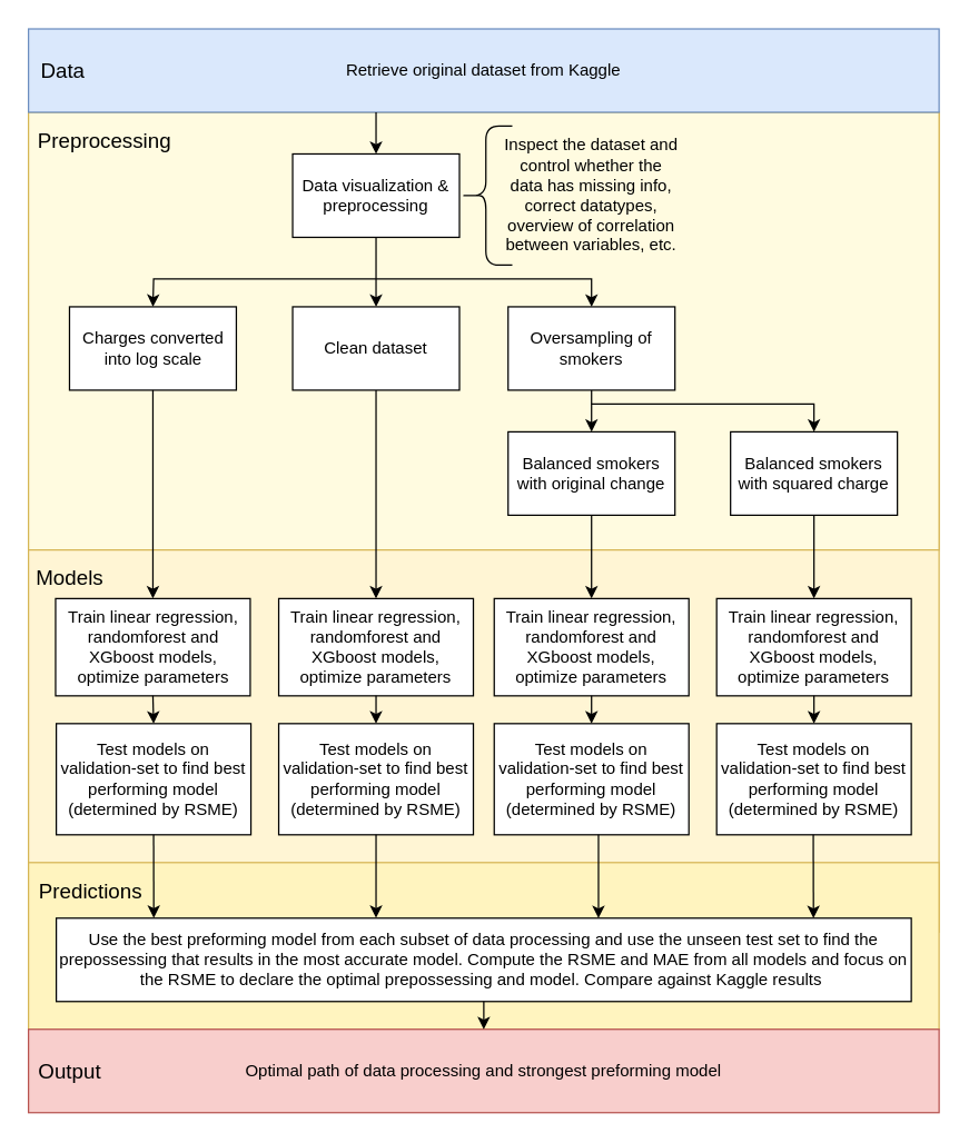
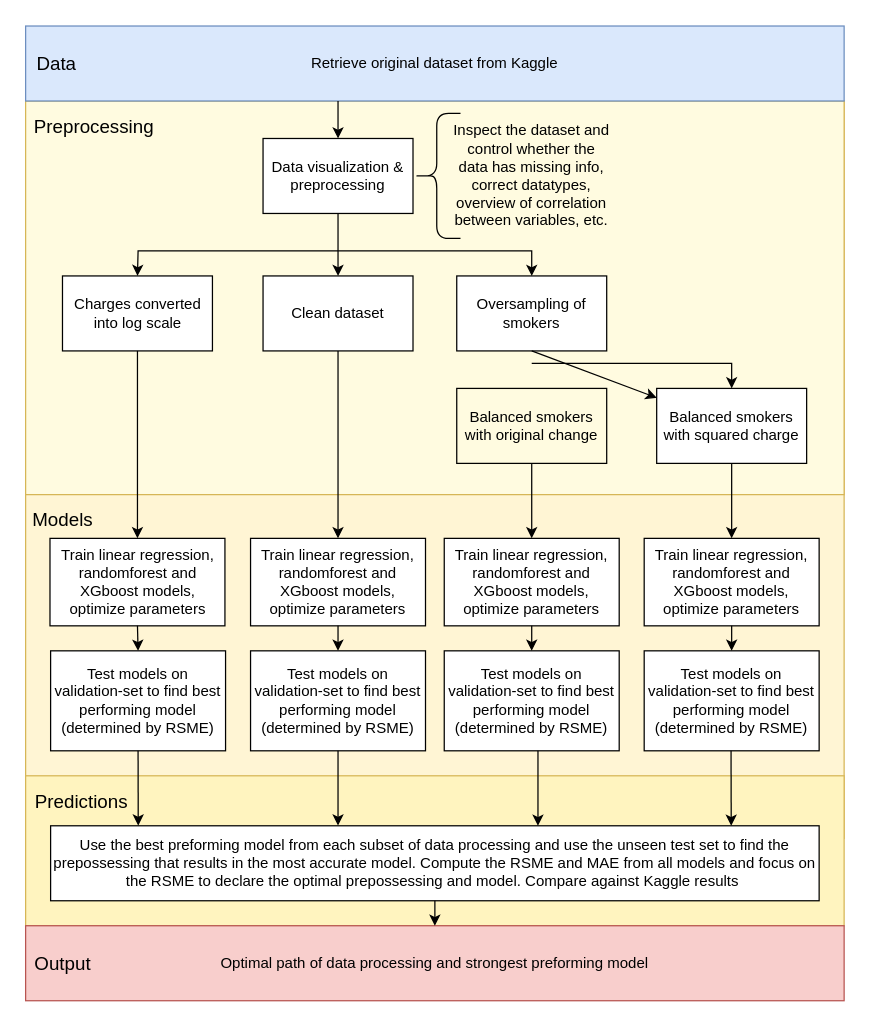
- <mxCell id="18" value="" style="endArrow=classic;html=1;rounded=0;exitX=0.5;exitY=1;exitDx=0;exitDy=0;entryX=0.5;entryY=0;entryDx=0;entryDy=0;" parent="1" source="7" target="17" edge="1"><mxGeometry width="50" height="50" relative="1" as="geometry"><mxPoint x="390" y="320" as="sourcePoint" /><mxPoint x="440" y="270" as="targetPoint" /></mxGeometry></mxCell>
+ <mxCell id="18" value="" style="endArrow=classic;html=1;rounded=0;exitX=0.5;exitY=1;exitDx=0;exitDy=0;" parent="1" source="7" target="16" edge="1"><mxGeometry width="50" height="50" relative="1" as="geometry"><mxPoint x="390" y="320" as="sourcePoint" /><mxPoint x="440" y="270" as="targetPoint" /></mxGeometry></mxCell>
- <mxCell id="17" value="Balanced smokers&lt;div&gt;with original change&lt;/div&gt;" style="rounded=0;whiteSpace=wrap;html=1;" parent="1" vertex="1"><mxGeometry x="365" y="310" width="120" height="60" as="geometry" /></mxCell>
+ <mxCell id="17" value="Balanced smokers&lt;div&gt;with original change&lt;/div&gt;" style="rounded=0;whiteSpace=wrap;html=1;fillColor=#fffbe0;" parent="1" vertex="1"><mxGeometry x="365" y="310" width="120" height="60" as="geometry" /></mxCell>
